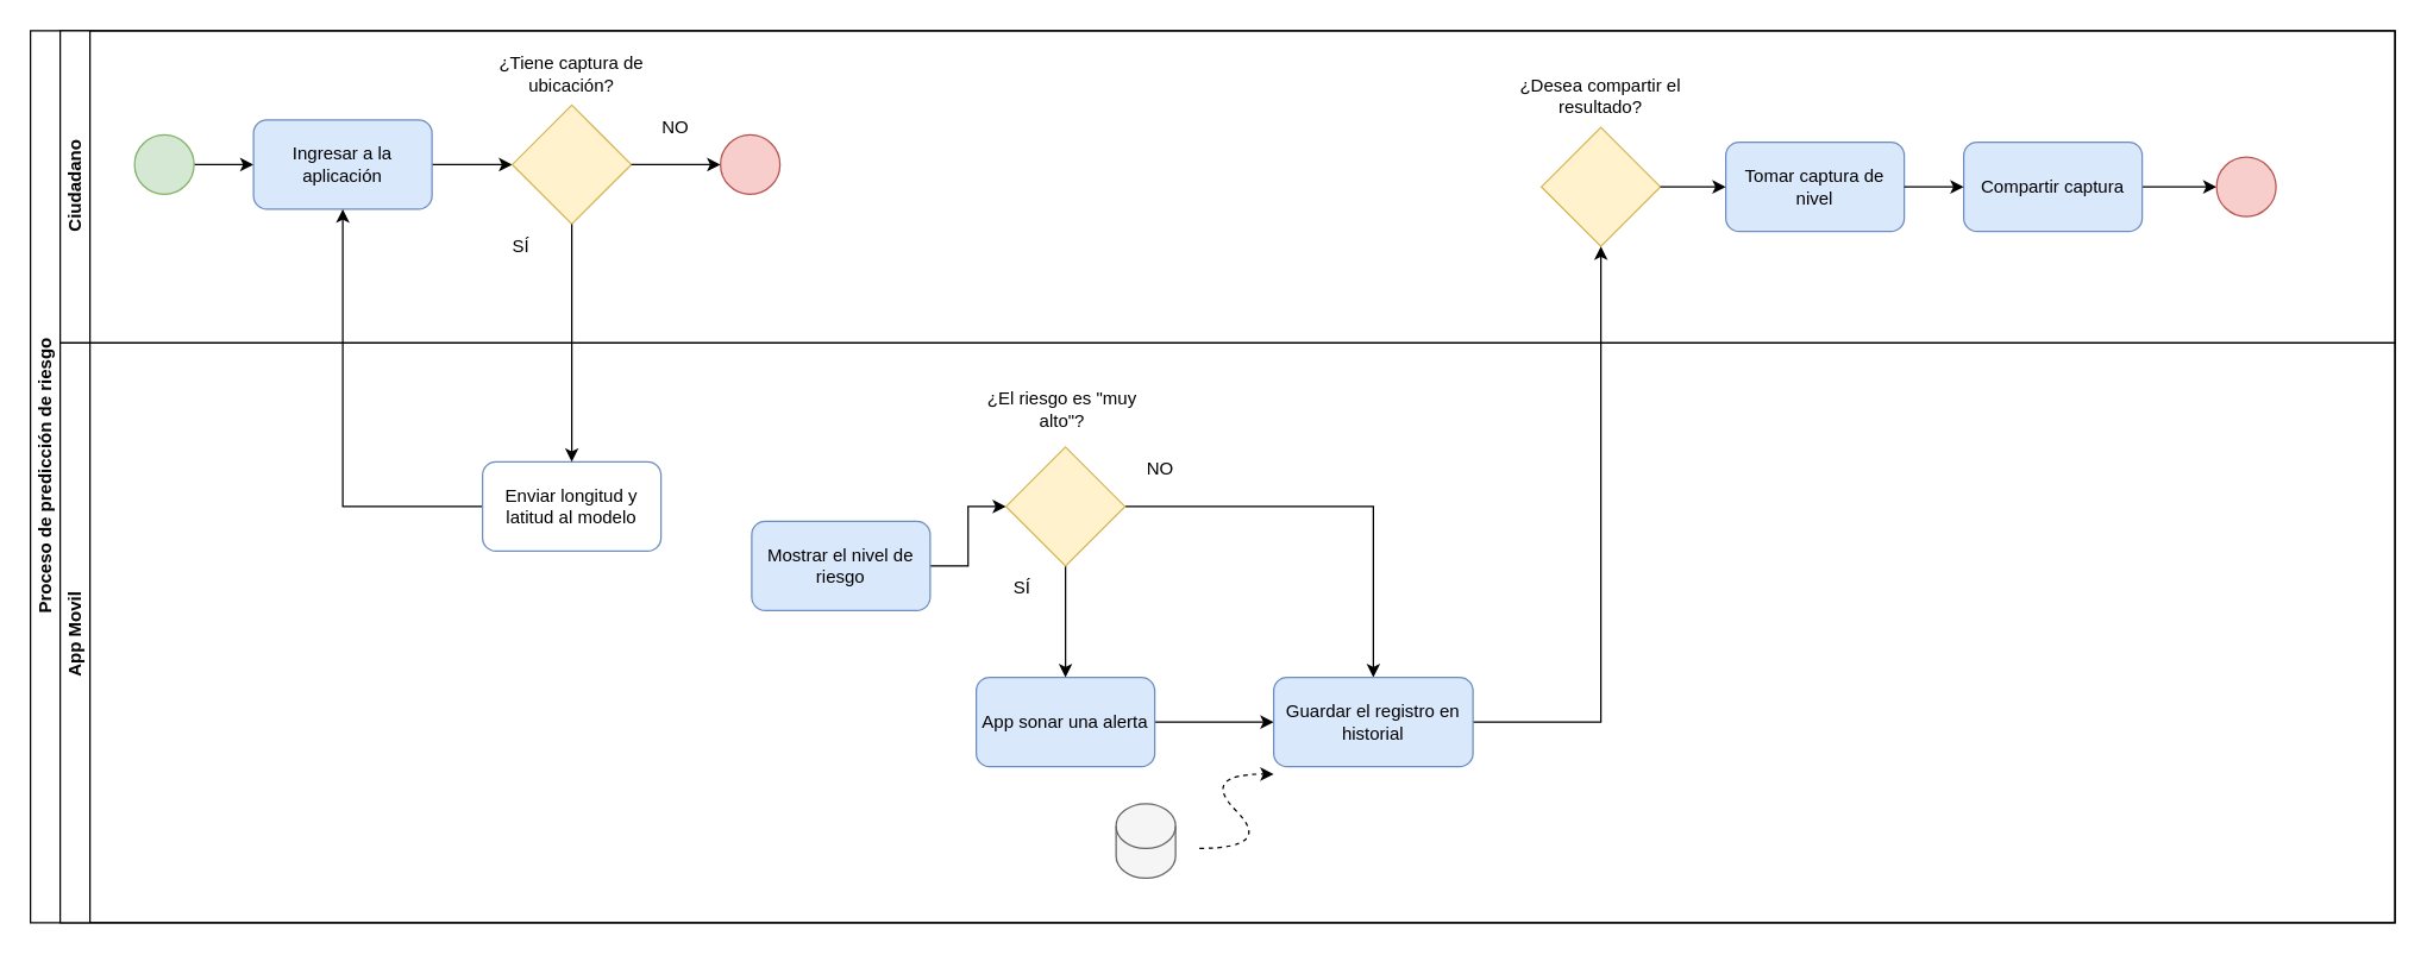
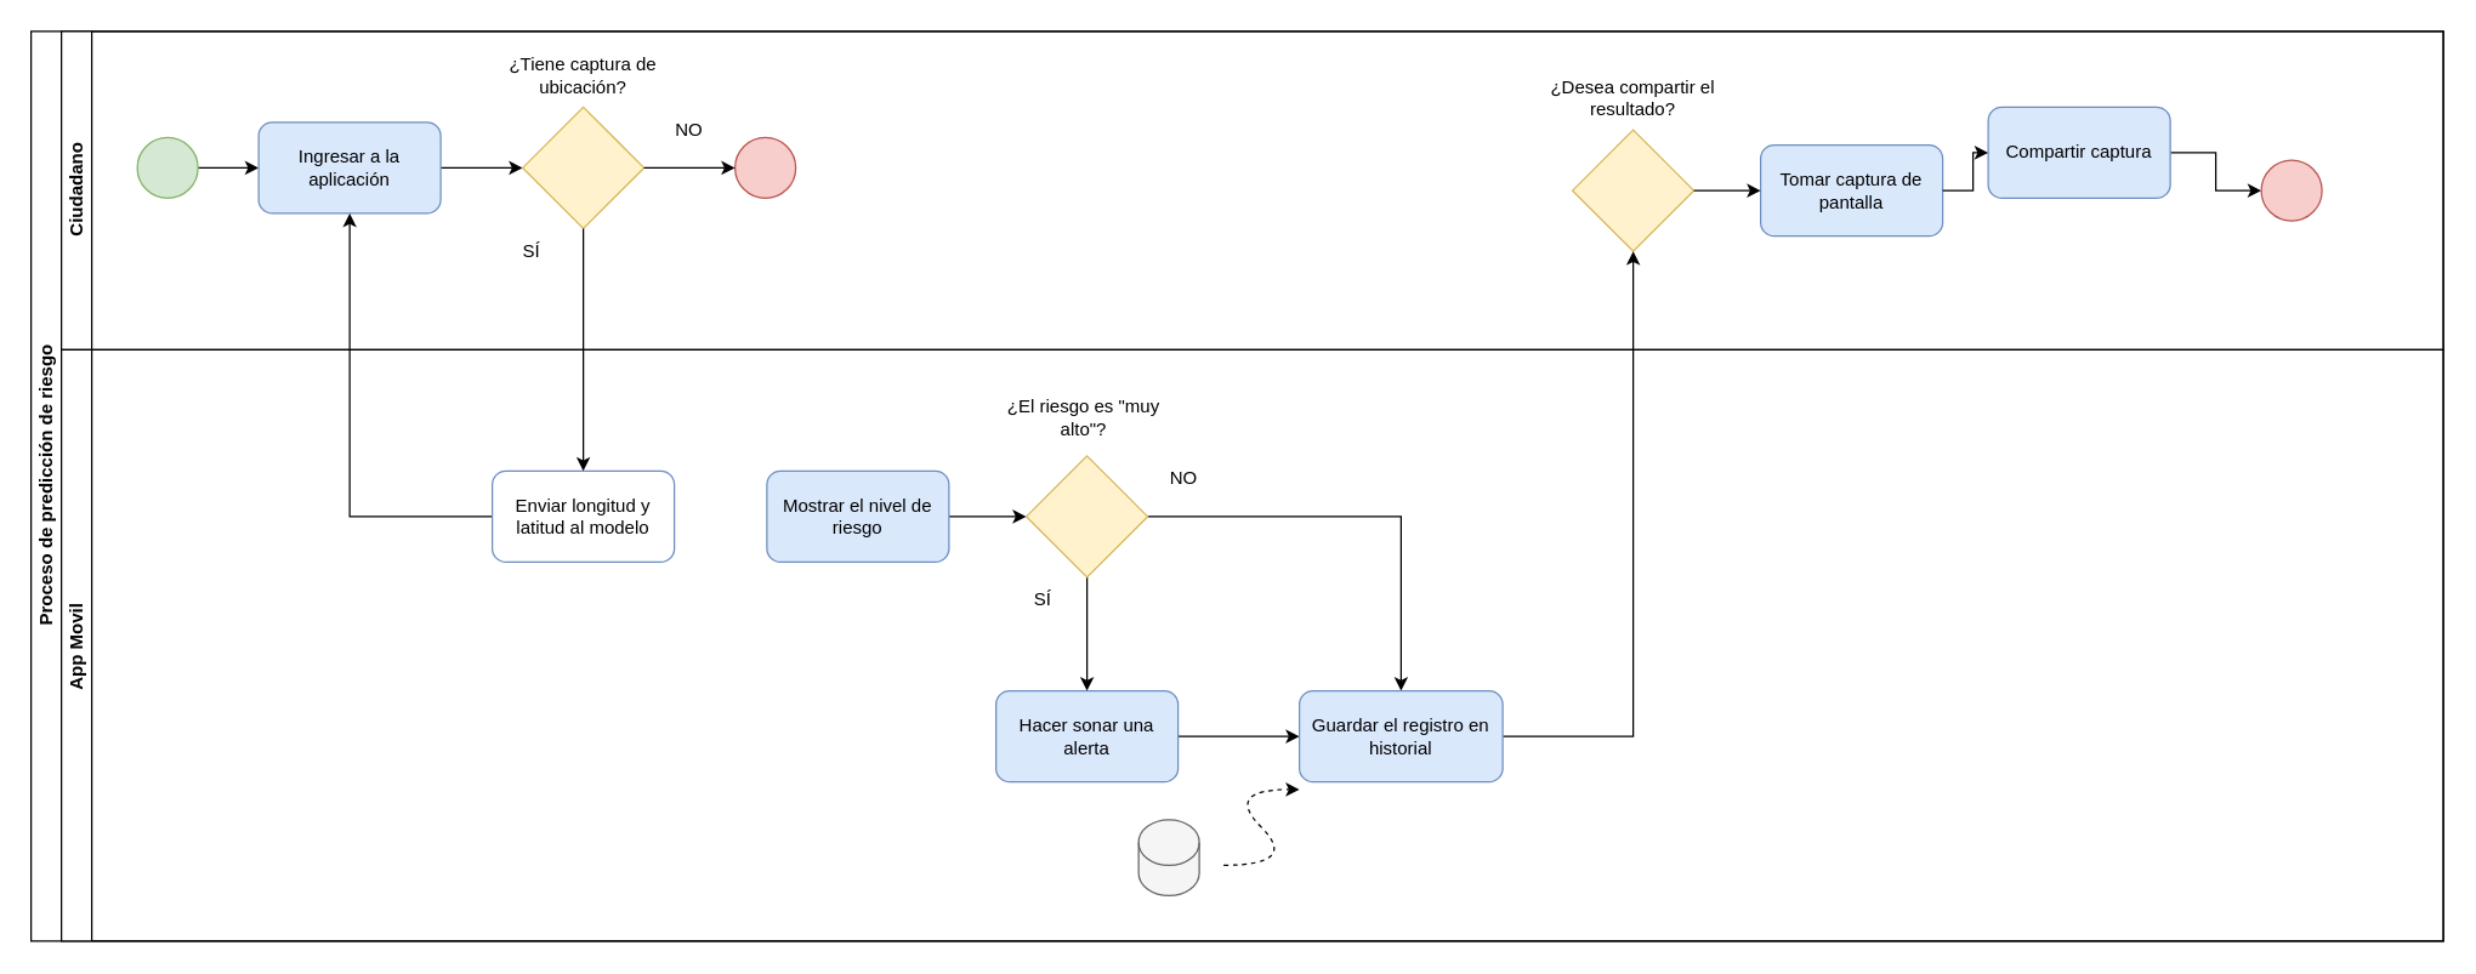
- <mxCell id="7" value="Tomar captura de nivel" style="whiteSpace=wrap;html=1;fillColor=#dae8fc;strokeColor=#6c8ebf;rounded=1;" vertex="1" parent="3"><mxGeometry x="1120" y="75" width="120" height="60" as="geometry" /></mxCell>
+ <mxCell id="7" value="Tomar captura de pantalla" style="whiteSpace=wrap;html=1;fillColor=#dae8fc;strokeColor=#6c8ebf;rounded=1;" vertex="1" parent="3"><mxGeometry x="1120" y="75" width="120" height="60" as="geometry" /></mxCell>
- <mxCell id="9" value="Compartir captura" style="whiteSpace=wrap;html=1;fillColor=#dae8fc;strokeColor=#6c8ebf;rounded=1;" vertex="1" parent="3"><mxGeometry x="1280" y="75" width="120" height="60" as="geometry" /></mxCell>
+ <mxCell id="9" value="Compartir captura" style="whiteSpace=wrap;html=1;fillColor=#dae8fc;strokeColor=#6c8ebf;rounded=1;" vertex="1" parent="3"><mxGeometry x="1270" y="50" width="120" height="60" as="geometry" /></mxCell>
- <mxCell id="31" value="Mostrar el nivel de riesgo" style="whiteSpace=wrap;html=1;fillColor=#dae8fc;strokeColor=#6c8ebf;rounded=1;" vertex="1" parent="1"><mxGeometry x="505" y="350" width="120" height="60" as="geometry" /></mxCell>
+ <mxCell id="31" value="Mostrar el nivel de riesgo" style="whiteSpace=wrap;html=1;fillColor=#dae8fc;strokeColor=#6c8ebf;rounded=1;" vertex="1" parent="1"><mxGeometry x="505" y="310" width="120" height="60" as="geometry" /></mxCell>
- <mxCell id="35" value="App sonar una alerta" style="whiteSpace=wrap;html=1;fillColor=#dae8fc;strokeColor=#6c8ebf;rounded=1;" vertex="1" parent="1"><mxGeometry x="656" y="455" width="120" height="60" as="geometry" /></mxCell>
+ <mxCell id="35" value="Hacer sonar una alerta" style="whiteSpace=wrap;html=1;fillColor=#dae8fc;strokeColor=#6c8ebf;rounded=1;" vertex="1" parent="1"><mxGeometry x="656" y="455" width="120" height="60" as="geometry" /></mxCell>
